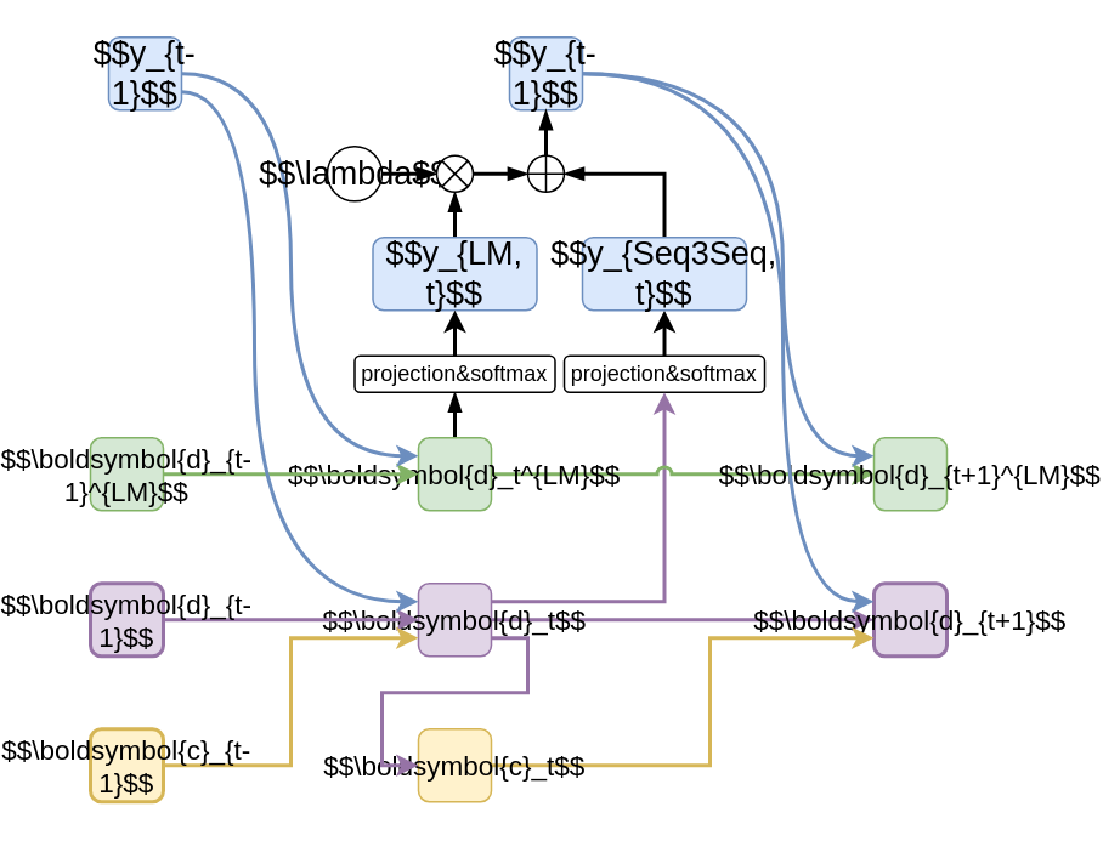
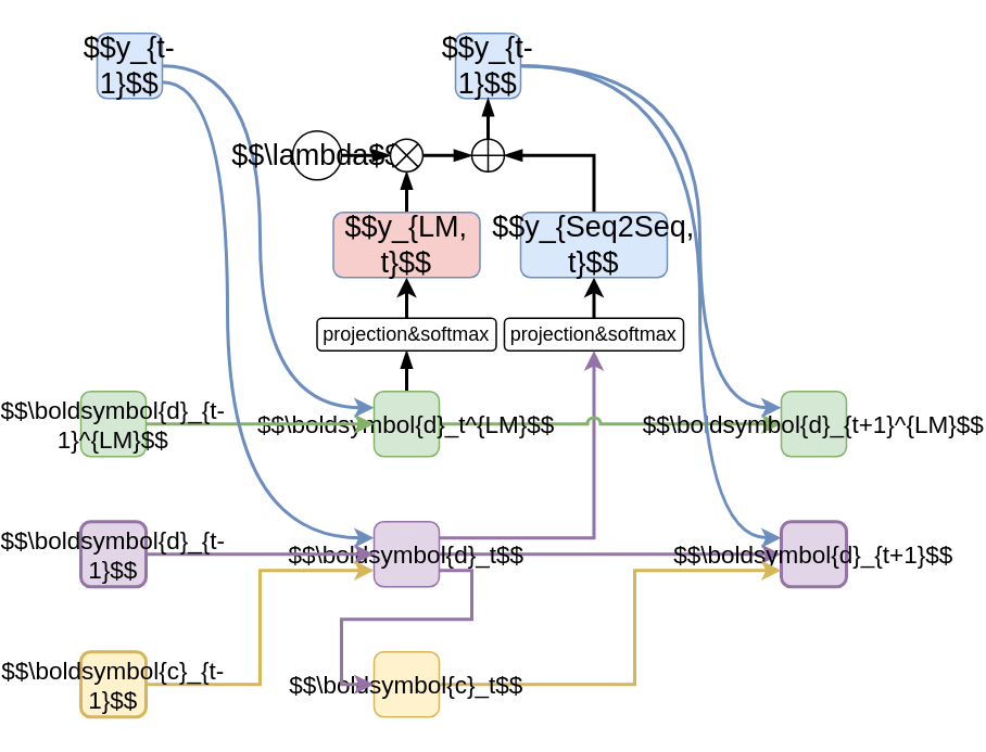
- <mxCell id="22" value="&lt;span style=&quot;font-size: 18px&quot;&gt;$$y_{LM, t}$$&lt;/span&gt;" style="rounded=1;whiteSpace=wrap;html=1;fontSize=12;glass=0;strokeWidth=1;shadow=0;fillColor=#dae8fc;strokeColor=#6c8ebf;" parent="1" vertex="1"><mxGeometry x="175" y="130" width="90" height="40" as="geometry" /></mxCell>
+ <mxCell id="22" value="&lt;span style=&quot;font-size: 18px&quot;&gt;$$y_{LM, t}$$&lt;/span&gt;" style="rounded=1;whiteSpace=wrap;html=1;fontSize=12;glass=0;strokeWidth=1;shadow=0;fillColor=#f8cecc;strokeColor=#6c8ebf;" parent="1" vertex="1"><mxGeometry x="175" y="130" width="90" height="40" as="geometry" /></mxCell>
- <mxCell id="20" value="&lt;span style=&quot;font-size: 18px&quot;&gt;$$y_{Seq3Seq, t}$$&lt;/span&gt;" style="rounded=1;whiteSpace=wrap;html=1;fontSize=12;glass=0;strokeWidth=1;shadow=0;fillColor=#dae8fc;strokeColor=#6c8ebf;" parent="1" vertex="1"><mxGeometry x="290" y="130" width="90" height="40" as="geometry" /></mxCell>
+ <mxCell id="20" value="&lt;span style=&quot;font-size: 18px&quot;&gt;$$y_{Seq2Seq, t}$$&lt;/span&gt;" style="rounded=1;whiteSpace=wrap;html=1;fontSize=12;glass=0;strokeWidth=1;shadow=0;fillColor=#dae8fc;strokeColor=#6c8ebf;" parent="1" vertex="1"><mxGeometry x="290" y="130" width="90" height="40" as="geometry" /></mxCell>
